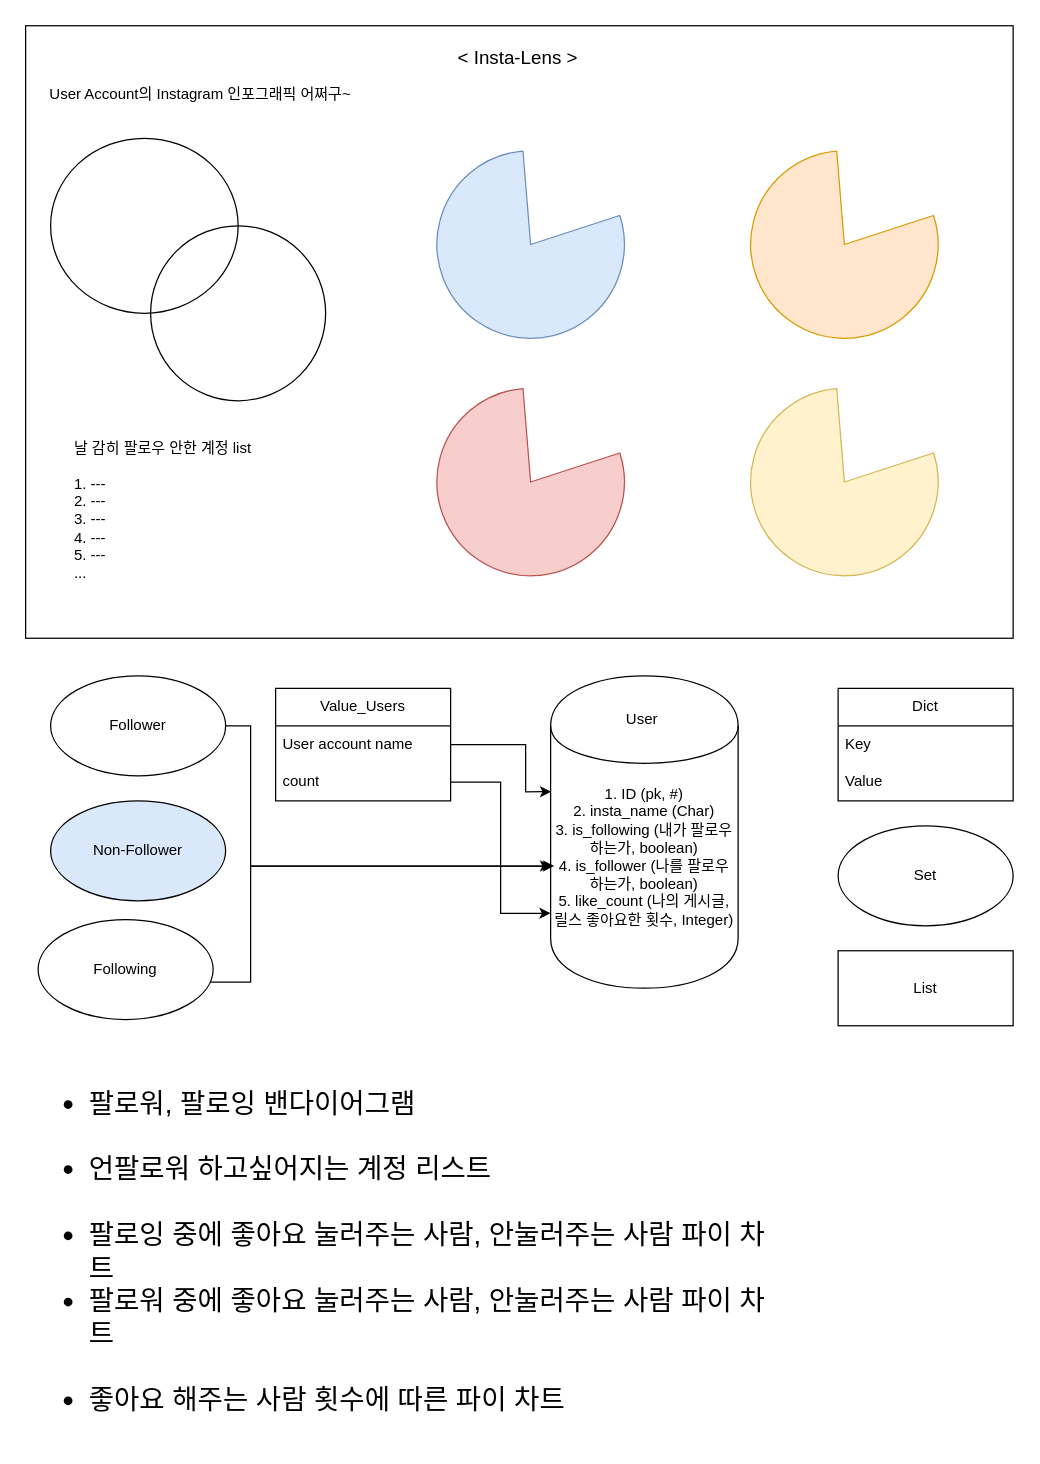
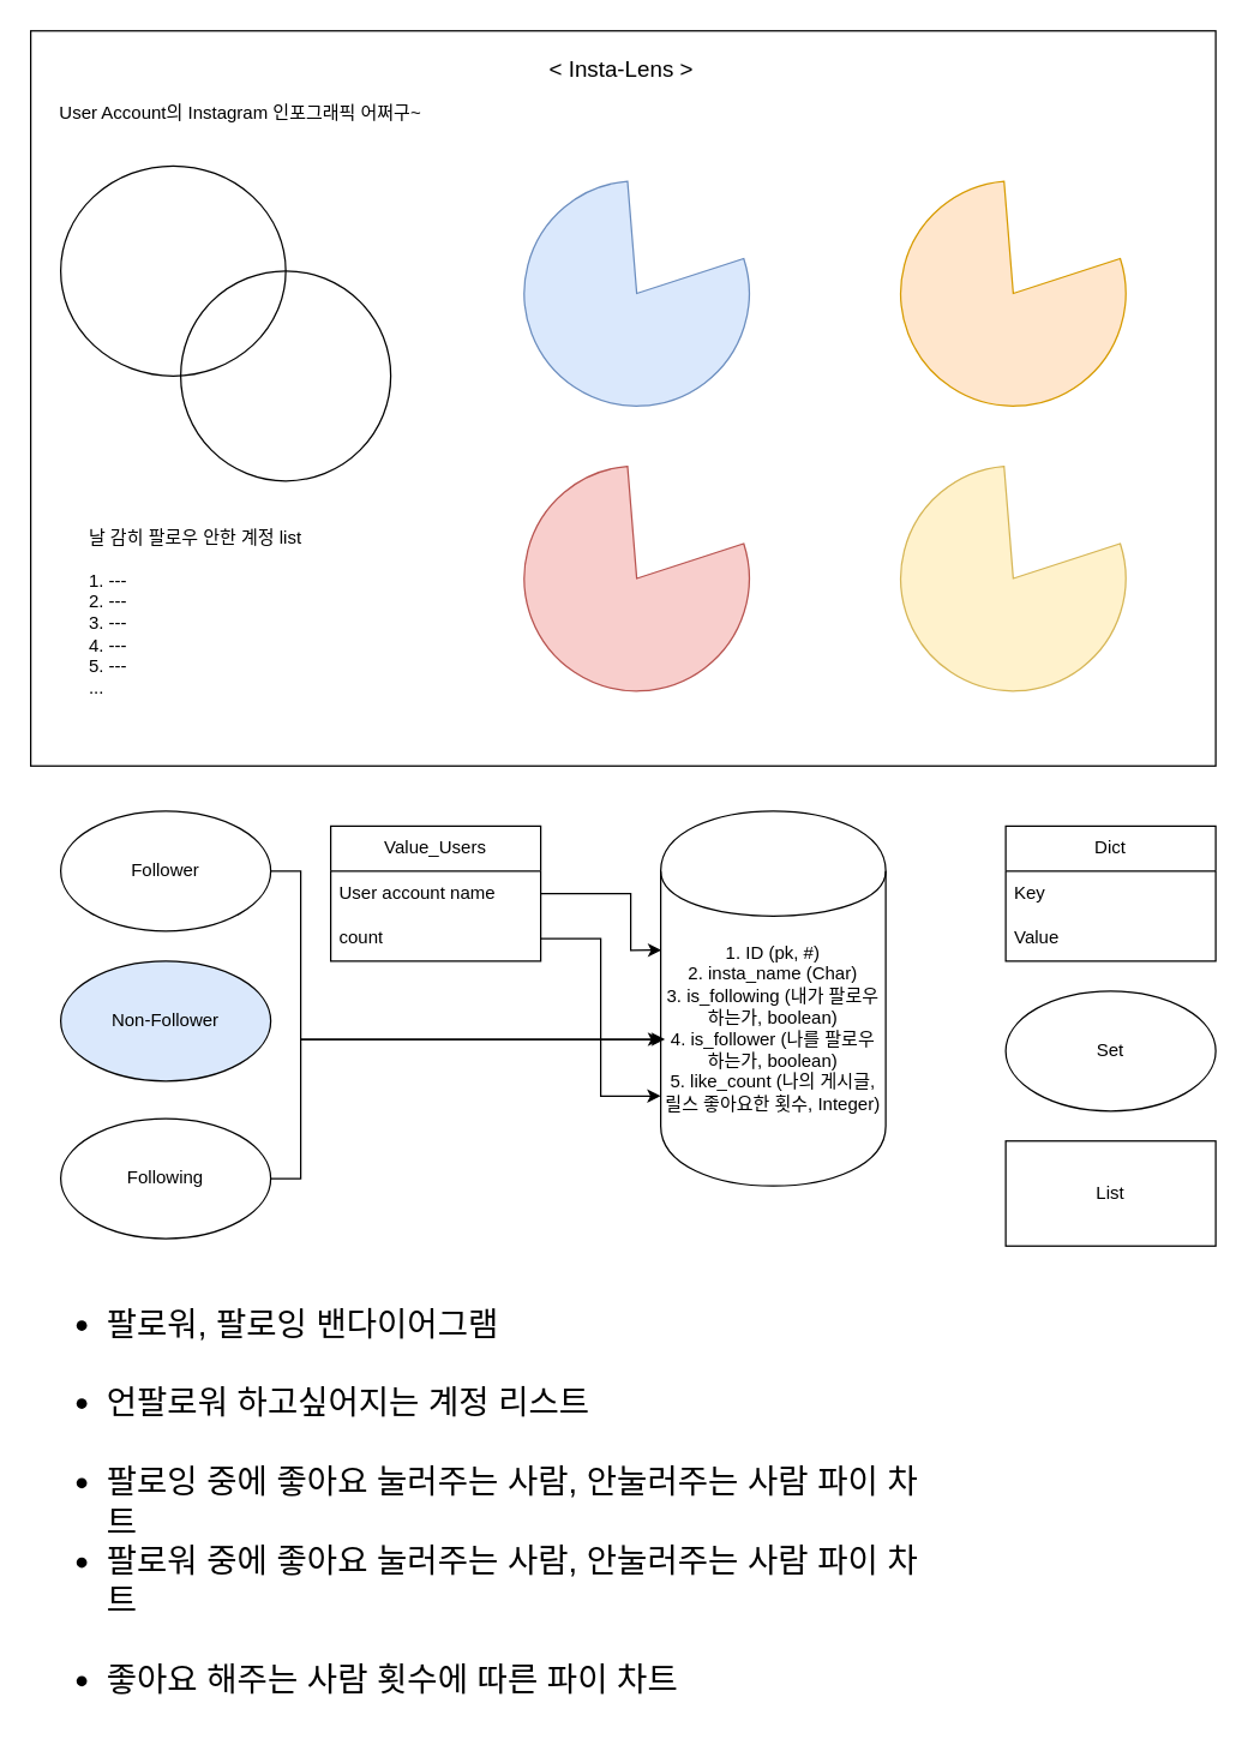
- <mxCell id="17" value="User&amp;nbsp;" style="text;html=1;align=center;verticalAlign=middle;whiteSpace=wrap;rounded=0;" parent="1" vertex="1"><mxGeometry x="485" y="560" width="60" height="30" as="geometry" /></mxCell>
- <mxCell id="15" value="Following" style="ellipse;whiteSpace=wrap;html=1;" parent="1" vertex="1"><mxGeometry x="30" y="735" width="140" height="80" as="geometry" /></mxCell>
+ <mxCell id="15" value="Following" style="ellipse;whiteSpace=wrap;html=1;" parent="1" vertex="1"><mxGeometry x="40" y="745" width="140" height="80" as="geometry" /></mxCell>
- <mxCell id="12" value="List" style="rounded=0;whiteSpace=wrap;html=1;" parent="1" vertex="1"><mxGeometry x="670" y="760" width="140" height="60" as="geometry" /></mxCell>
+ <mxCell id="12" value="List" style="rounded=0;whiteSpace=wrap;html=1;" parent="1" vertex="1"><mxGeometry x="670" y="760" width="140" height="70" as="geometry" /></mxCell>
